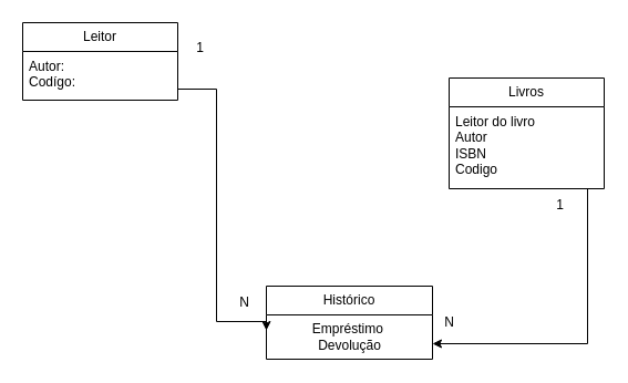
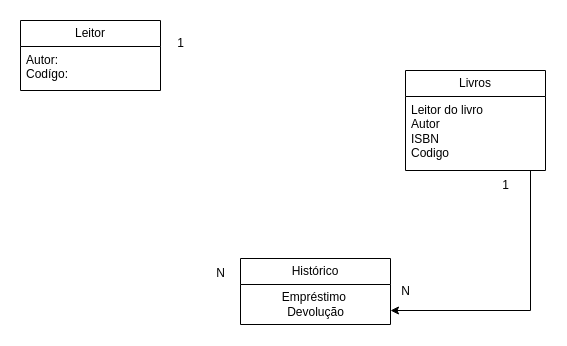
- <mxCell id="8" style="edgeStyle=orthogonalEdgeStyle;rounded=0;orthogonalLoop=1;jettySize=auto;html=1;entryX=0;entryY=0.35;entryDx=0;entryDy=0;entryPerimeter=0;" edge="1" parent="1" source="3" target="5"><mxGeometry relative="1" as="geometry"><Array as="points"><mxPoint x="195" y="80" /><mxPoint x="195" y="290" /></Array></mxGeometry></mxCell>
